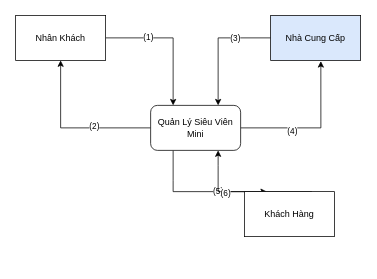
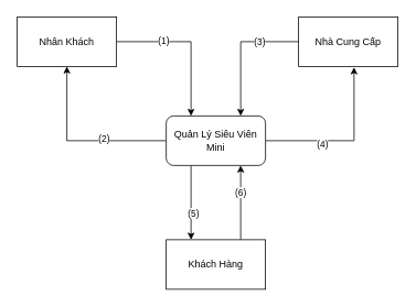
- <mxCell id="15" value="Nhà Cung Cấp" style="rounded=0;whiteSpace=wrap;html=1;fillColor=#dae8fc;" vertex="1" parent="1"><mxGeometry x="360" y="20" width="120" height="60" as="geometry" /></mxCell>
+ <mxCell id="15" value="Nhà Cung Cấp" style="rounded=0;whiteSpace=wrap;html=1;" vertex="1" parent="1"><mxGeometry x="360" y="20" width="120" height="60" as="geometry" /></mxCell>
- <mxCell id="18" value="Khách Hàng" style="rounded=0;whiteSpace=wrap;html=1;" vertex="1" parent="1"><mxGeometry x="325" y="255" width="120" height="60" as="geometry" /></mxCell>
+ <mxCell id="18" value="Khách Hàng" style="rounded=0;whiteSpace=wrap;html=1;" vertex="1" parent="1"><mxGeometry x="200" y="290" width="120" height="60" as="geometry" /></mxCell>
